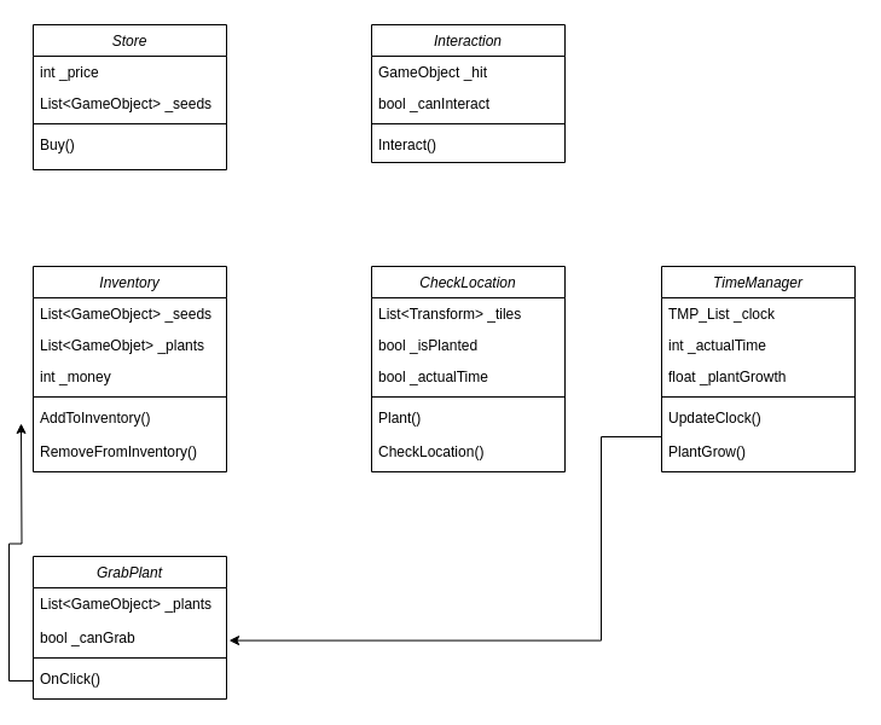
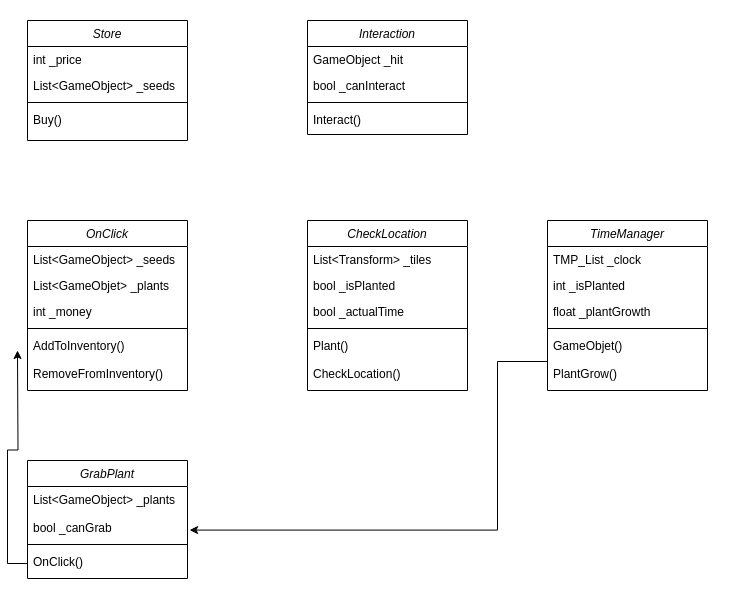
- <mxCell id="24" value="Inventory" style="swimlane;fontStyle=2;align=center;verticalAlign=top;childLayout=stackLayout;horizontal=1;startSize=26;horizontalStack=0;resizeParent=1;resizeLast=0;collapsible=1;marginBottom=0;rounded=0;shadow=0;strokeWidth=1;" parent="1" vertex="1"><mxGeometry x="20" y="220" width="160" height="170" as="geometry"><mxRectangle x="230" y="140" width="160" height="26" as="alternateBounds" /></mxGeometry></mxCell>
+ <mxCell id="24" value="OnClick" style="swimlane;fontStyle=2;align=center;verticalAlign=top;childLayout=stackLayout;horizontal=1;startSize=26;horizontalStack=0;resizeParent=1;resizeLast=0;collapsible=1;marginBottom=0;rounded=0;shadow=0;strokeWidth=1;" parent="1" vertex="1"><mxGeometry x="20" y="220" width="160" height="170" as="geometry"><mxRectangle x="230" y="140" width="160" height="26" as="alternateBounds" /></mxGeometry></mxCell>
- <mxCell id="15" value="int _actualTime" style="text;align=left;verticalAlign=top;spacingLeft=4;spacingRight=4;overflow=hidden;rotatable=0;points=[[0,0.5],[1,0.5]];portConstraint=eastwest;rounded=0;shadow=0;html=0;" parent="13" vertex="1"><mxGeometry y="52" width="160" height="26" as="geometry" /></mxCell>
+ <mxCell id="15" value="int _isPlanted" style="text;align=left;verticalAlign=top;spacingLeft=4;spacingRight=4;overflow=hidden;rotatable=0;points=[[0,0.5],[1,0.5]];portConstraint=eastwest;rounded=0;shadow=0;html=0;" parent="13" vertex="1"><mxGeometry y="52" width="160" height="26" as="geometry" /></mxCell>
- <mxCell id="18" value="UpdateClock()&#10;&#10;PlantGrow()" style="text;align=left;verticalAlign=top;spacingLeft=4;spacingRight=4;overflow=hidden;rotatable=0;points=[[0,0.5],[1,0.5]];portConstraint=eastwest;" parent="13" vertex="1"><mxGeometry y="112" width="160" height="58" as="geometry" /></mxCell>
+ <mxCell id="18" value="GameObjet()&#10;&#10;PlantGrow()" style="text;align=left;verticalAlign=top;spacingLeft=4;spacingRight=4;overflow=hidden;rotatable=0;points=[[0,0.5],[1,0.5]];portConstraint=eastwest;" parent="13" vertex="1"><mxGeometry y="112" width="160" height="58" as="geometry" /></mxCell>
